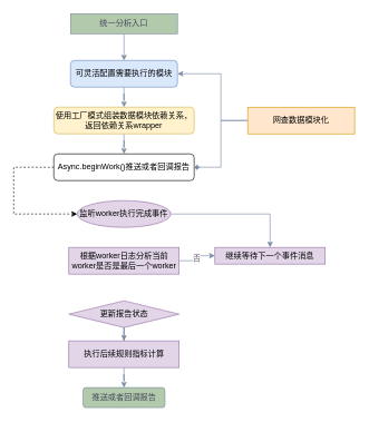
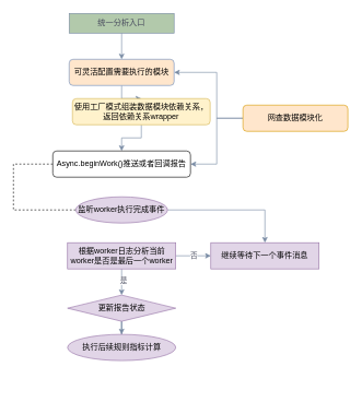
- <mxCell id="5" value="可灵活配置需要执行的模块" style="rounded=1;whiteSpace=wrap;html=1;strokeColor=#6c8ebf;fillColor=#dae8fc;" vertex="1" parent="1"><mxGeometry x="105" y="90" width="160" height="40" as="geometry" /></mxCell>
+ <mxCell id="5" value="可灵活配置需要执行的模块" style="rounded=1;whiteSpace=wrap;html=1;strokeColor=#6c8ebf;fillColor=#ffe6cc;" vertex="1" parent="1"><mxGeometry x="105" y="90" width="160" height="40" as="geometry" /></mxCell>
- <mxCell id="10" value="使用工厂模式组装数据模块依赖关系，返回依赖关系wrapper" style="rounded=1;whiteSpace=wrap;html=1;strokeColor=#d6b656;fillColor=#fff2cc;" vertex="1" parent="1"><mxGeometry x="80" y="160" width="210" height="40" as="geometry" /></mxCell>
+ <mxCell id="10" value="使用工厂模式组装数据模块依赖关系，返回依赖关系wrapper" style="rounded=1;whiteSpace=wrap;html=1;strokeColor=#d6b656;fillColor=#fff2cc;" vertex="1" parent="1"><mxGeometry x="110" y="150" width="210" height="40" as="geometry" /></mxCell>
- <mxCell id="8" value="网查数据模块化" style="whiteSpace=wrap;html=1;fillColor=#ffe6cc;strokeColor=#d79b00;rounded=0;" vertex="1" parent="1"><mxGeometry x="370" y="160" width="160" height="40" as="geometry" /></mxCell>
+ <mxCell id="8" value="网查数据模块化" style="rounded=1;whiteSpace=wrap;html=1;fillColor=#ffe6cc;strokeColor=#d79b00;" vertex="1" parent="1"><mxGeometry x="370" y="160" width="160" height="40" as="geometry" /></mxCell>
- <mxCell id="6" style="edgeStyle=orthogonalEdgeStyle;rounded=0;orthogonalLoop=1;jettySize=auto;html=1;entryX=1;entryY=0.5;entryDx=0;entryDy=0;strokeColor=#788AA3;fontColor=#46495D;fillColor=#B2C9AB;endArrow=diamond;" edge="1" parent="1" source="8" target="12"><mxGeometry relative="1" as="geometry"><Array as="points"><mxPoint x="330" y="180" /><mxPoint x="330" y="250" /></Array></mxGeometry></mxCell>
+ <mxCell id="6" style="edgeStyle=orthogonalEdgeStyle;rounded=0;orthogonalLoop=1;jettySize=auto;html=1;entryX=1;entryY=0.5;entryDx=0;entryDy=0;strokeColor=#788AA3;fontColor=#46495D;fillColor=#B2C9AB;" edge="1" parent="1" source="8" target="12"><mxGeometry relative="1" as="geometry"><Array as="points"><mxPoint x="330" y="180" /><mxPoint x="330" y="250" /></Array></mxGeometry></mxCell>
- <mxCell id="11" style="edgeStyle=orthogonalEdgeStyle;rounded=0;orthogonalLoop=1;jettySize=auto;html=1;entryX=0;entryY=0.5;entryDx=0;entryDy=0;strokeColor=default;fontColor=#46495D;fillColor=#B2C9AB;dashed=1;" edge="1" parent="1" source="12" target="14"><mxGeometry relative="1" as="geometry"><Array as="points"><mxPoint x="20" y="250" /><mxPoint x="20" y="320" /></Array></mxGeometry></mxCell>
+ <mxCell id="11" style="edgeStyle=orthogonalEdgeStyle;rounded=0;orthogonalLoop=1;jettySize=auto;html=1;entryX=0;entryY=0.5;entryDx=0;entryDy=0;strokeColor=default;fontColor=#46495D;fillColor=#B2C9AB;dashed=1;endArrow=none;" edge="1" parent="1" source="12" target="14"><mxGeometry relative="1" as="geometry"><Array as="points"><mxPoint x="20" y="250" /><mxPoint x="20" y="320" /></Array></mxGeometry></mxCell>
- <mxCell id="21" value="继续等待下一个事件消息" style="rounded=0;whiteSpace=wrap;html=1;strokeColor=#9673a6;fillColor=#e1d5e7;" vertex="1" parent="1"><mxGeometry x="321" y="370" width="165" height="25" as="geometry" /></mxCell>
+ <mxCell id="21" value="继续等待下一个事件消息" style="rounded=0;whiteSpace=wrap;html=1;strokeColor=#9673a6;fillColor=#e1d5e7;" vertex="1" parent="1"><mxGeometry x="321" y="370" width="165" height="40" as="geometry" /></mxCell>
+ <mxCell id="15" style="edgeStyle=orthogonalEdgeStyle;rounded=0;orthogonalLoop=1;jettySize=auto;html=1;entryX=0.5;entryY=0;entryDx=0;entryDy=0;strokeColor=#788AA3;fontColor=#46495D;fillColor=#B2C9AB;" edge="1" parent="1" source="18" target="20"><mxGeometry relative="1" as="geometry" /></mxCell>
+ <mxCell id="16" value="是" style="edgeLabel;html=1;align=center;verticalAlign=middle;resizable=0;points=[];fontColor=#46495D;" vertex="1" connectable="0" parent="15"><mxGeometry x="-0.15" y="2" relative="1" as="geometry"><mxPoint as="offset" /></mxGeometry></mxCell>
- <mxCell id="23" value="执行后续规则指标计算" style="rounded=0;whiteSpace=wrap;html=1;strokeColor=#9673a6;fillColor=#e1d5e7;" vertex="1" parent="1"><mxGeometry x="102.5" y="510" width="165" height="40" as="geometry" /></mxCell>
+ <mxCell id="23" value="执行后续规则指标计算" style="ellipse;whiteSpace=wrap;html=1;strokeColor=#9673a6;fillColor=#e1d5e7;" vertex="1" parent="1"><mxGeometry x="102.5" y="510" width="165" height="40" as="geometry" /></mxCell>
- <mxCell id="22" style="edgeStyle=orthogonalEdgeStyle;rounded=0;orthogonalLoop=1;jettySize=auto;html=1;entryX=0.5;entryY=0;entryDx=0;entryDy=0;strokeColor=#788AA3;fontColor=#46495D;fillColor=#B2C9AB;" edge="1" parent="1" source="23" target="24"><mxGeometry relative="1" as="geometry" /></mxCell>
- <mxCell id="24" value="推送或者回调报告" style="rounded=1;whiteSpace=wrap;html=1;strokeColor=#788AA3;fontColor=#46495D;fillColor=#B2C9AB;" vertex="1" parent="1"><mxGeometry x="123.75" y="580" width="122.5" height="30" as="geometry" /></mxCell>
